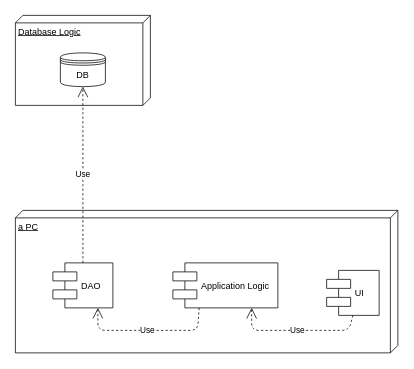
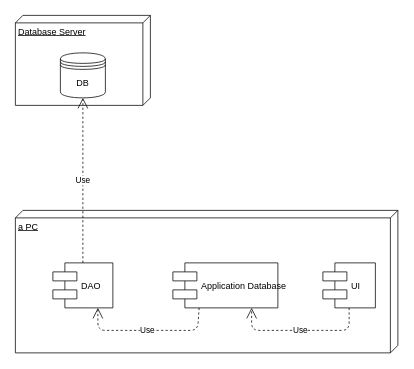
- <mxCell id="2" value="&lt;div style=&quot;text-align: center&quot;&gt;&lt;span&gt;Database Logic&lt;/span&gt;&lt;/div&gt;" style="verticalAlign=top;align=left;spacingTop=8;spacingLeft=2;spacingRight=12;shape=cube;size=10;direction=south;fontStyle=4;html=1;" parent="1" vertex="1"><mxGeometry x="20" y="20" width="180" height="120" as="geometry" /></mxCell>
+ <mxCell id="2" value="&lt;div style=&quot;text-align: center&quot;&gt;&lt;span&gt;Database Server&lt;/span&gt;&lt;/div&gt;" style="verticalAlign=top;align=left;spacingTop=8;spacingLeft=2;spacingRight=12;shape=cube;size=10;direction=south;fontStyle=4;html=1;" parent="1" vertex="1"><mxGeometry x="20" y="20" width="180" height="120" as="geometry" /></mxCell>
- <mxCell id="4" value="DB" style="shape=datastore;whiteSpace=wrap;html=1;" parent="1" vertex="1"><mxGeometry x="80" y="70" width="60" height="45" as="geometry" /></mxCell>
+ <mxCell id="4" value="DB" style="shape=datastore;whiteSpace=wrap;html=1;" parent="1" vertex="1"><mxGeometry x="80" y="70" width="60" height="60" as="geometry" /></mxCell>
- <mxCell id="6" value="Application Logic" style="shape=component;align=left;spacingLeft=36;" parent="1" vertex="1"><mxGeometry x="230" y="350" width="140" height="60" as="geometry" /></mxCell>
+ <mxCell id="6" value="Application Database" style="shape=component;align=left;spacingLeft=36;" parent="1" vertex="1"><mxGeometry x="230" y="350" width="140" height="60" as="geometry" /></mxCell>
- <mxCell id="7" value="UI" style="shape=component;align=left;spacingLeft=36;" parent="1" vertex="1"><mxGeometry x="435" y="360" width="70" height="60" as="geometry" /></mxCell>
+ <mxCell id="7" value="UI" style="shape=component;align=left;spacingLeft=36;" parent="1" vertex="1"><mxGeometry x="430" y="350" width="70" height="60" as="geometry" /></mxCell>
